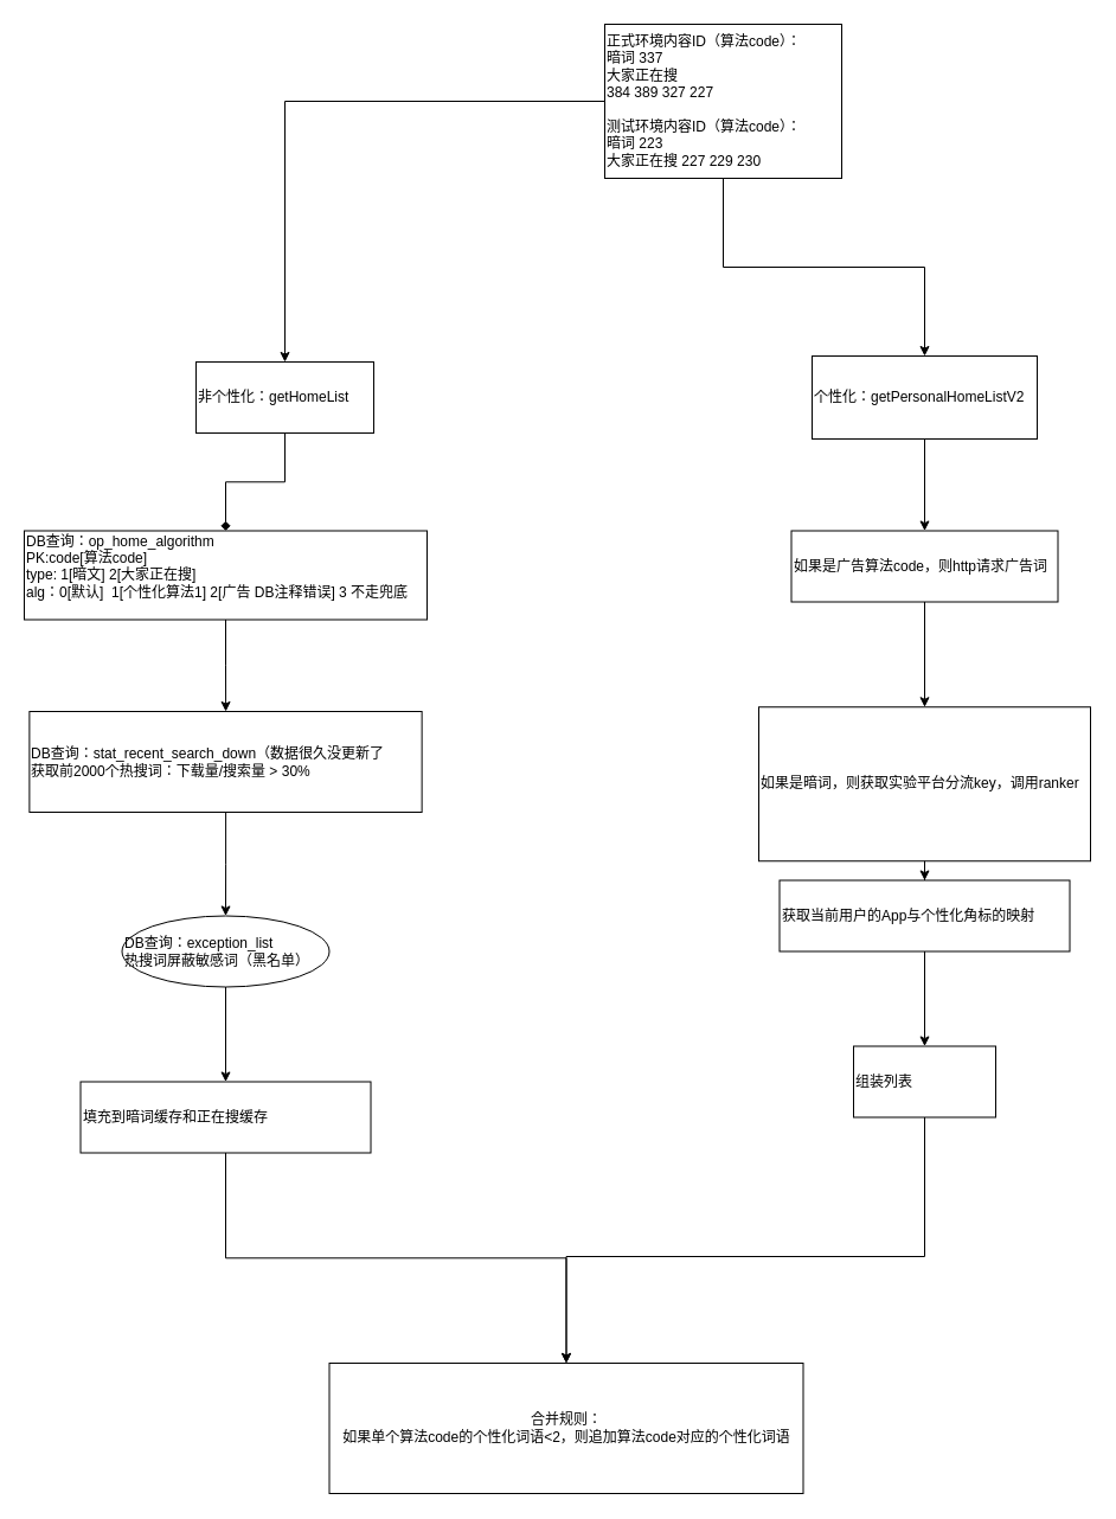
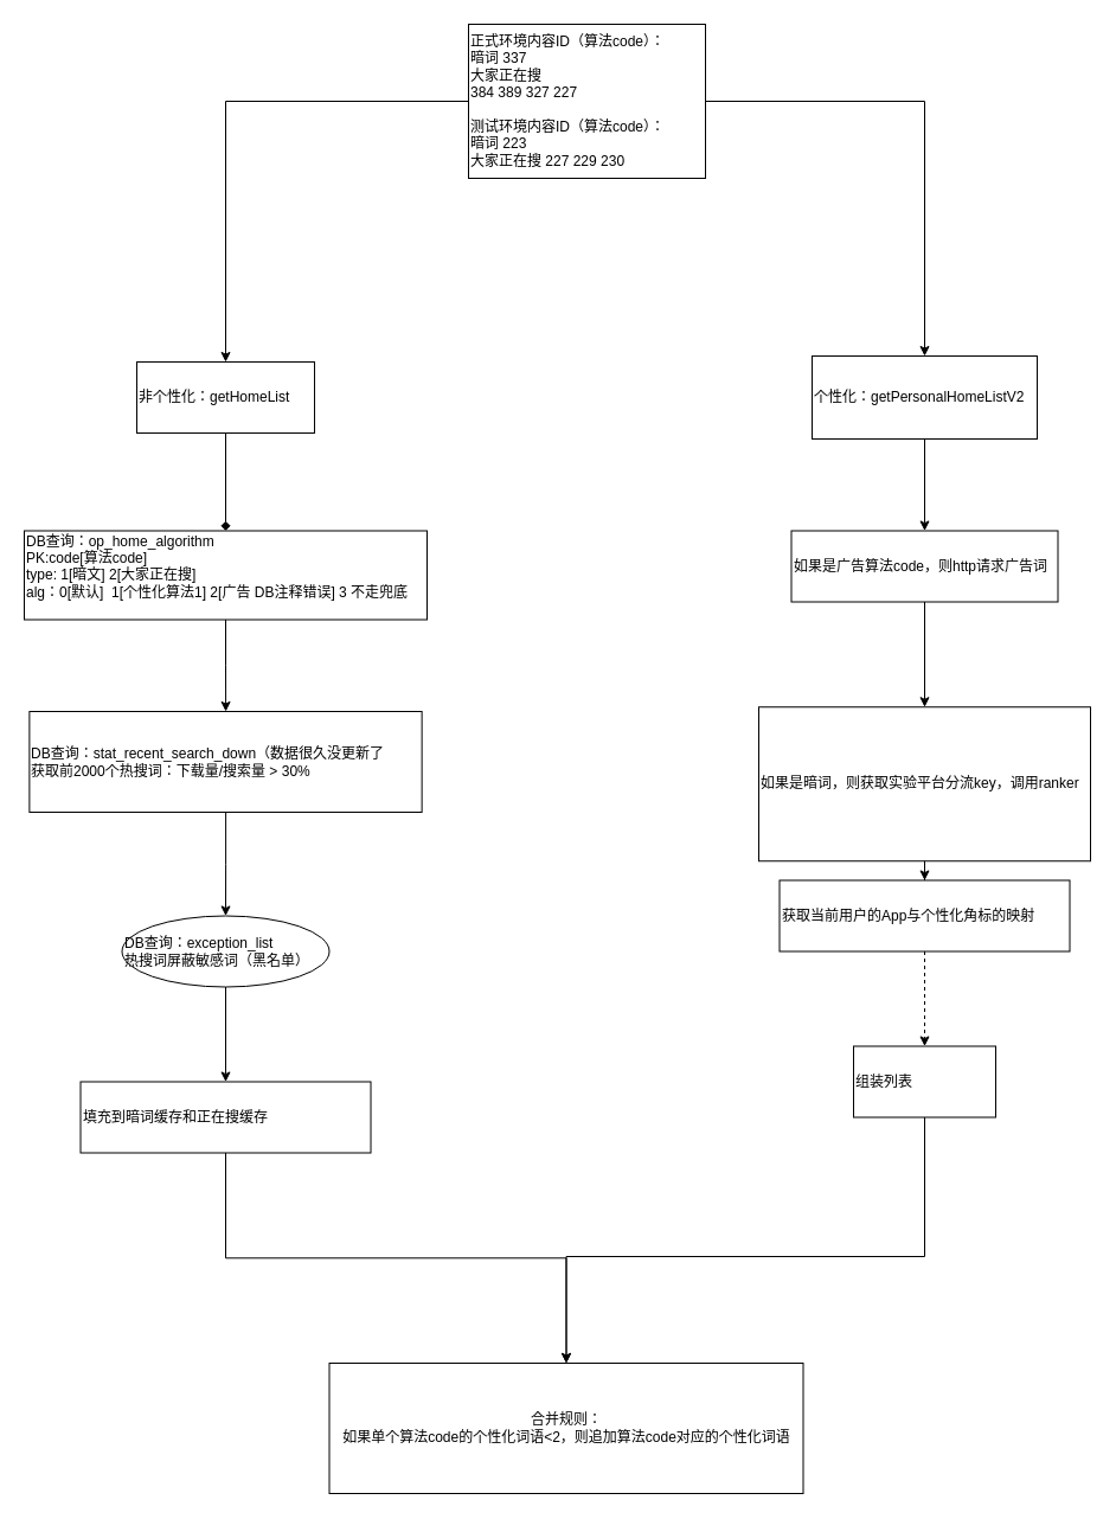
- <mxCell id="4" value="正式环境内容ID（算法code）：&lt;div&gt;&lt;div style=&quot;&quot;&gt;&lt;span style=&quot;background-color: initial;&quot;&gt;暗词 337&lt;/span&gt;&lt;/div&gt;&lt;div style=&quot;&quot;&gt;&lt;span style=&quot;background-color: initial;&quot;&gt;大家正在搜&lt;/span&gt;&lt;/div&gt;&lt;div style=&quot;&quot;&gt;&lt;span style=&quot;background-color: initial;&quot;&gt;384 389 327 227&lt;/span&gt;&lt;/div&gt;&lt;div style=&quot;&quot;&gt;&lt;span style=&quot;background-color: initial;&quot;&gt;&lt;br&gt;&lt;/span&gt;&lt;/div&gt;&lt;div&gt;测试环境内容ID（算法code）：&lt;/div&gt;&lt;div&gt;暗词 223&lt;/div&gt;&lt;div&gt;大家正在搜 227 229 230&lt;/div&gt;&lt;/div&gt;" style="whiteSpace=wrap;html=1;align=left;" vertex="1" parent="1"><mxGeometry x="510" y="20" width="200" height="130" as="geometry" /></mxCell>
+ <mxCell id="4" value="正式环境内容ID（算法code）：&lt;div&gt;&lt;div style=&quot;&quot;&gt;&lt;span style=&quot;background-color: initial;&quot;&gt;暗词 337&lt;/span&gt;&lt;/div&gt;&lt;div style=&quot;&quot;&gt;&lt;span style=&quot;background-color: initial;&quot;&gt;大家正在搜&lt;/span&gt;&lt;/div&gt;&lt;div style=&quot;&quot;&gt;&lt;span style=&quot;background-color: initial;&quot;&gt;384 389 327 227&lt;/span&gt;&lt;/div&gt;&lt;div style=&quot;&quot;&gt;&lt;span style=&quot;background-color: initial;&quot;&gt;&lt;br&gt;&lt;/span&gt;&lt;/div&gt;&lt;div&gt;测试环境内容ID（算法code）：&lt;/div&gt;&lt;div&gt;暗词 223&lt;/div&gt;&lt;div&gt;大家正在搜 227 229 230&lt;/div&gt;&lt;/div&gt;" style="whiteSpace=wrap;html=1;align=left;" vertex="1" parent="1"><mxGeometry x="395" width="200" height="130" as="geometry" y="20" /></mxCell>
- <mxCell id="6" value="&lt;div&gt;非个性化：getHomeList&lt;br&gt;&lt;/div&gt;" style="whiteSpace=wrap;html=1;align=left;" vertex="1" parent="1"><mxGeometry x="165.01" y="305" width="150" height="60" as="geometry" /></mxCell>
+ <mxCell id="6" value="&lt;div&gt;非个性化：getHomeList&lt;br&gt;&lt;/div&gt;" style="whiteSpace=wrap;html=1;align=left;" vertex="1" parent="1"><mxGeometry x="115.01" y="305" width="150" height="60" as="geometry" /></mxCell>
- <mxCell id="22" value="" style="edgeStyle=orthogonalEdgeStyle;rounded=0;orthogonalLoop=1;jettySize=auto;html=1;" edge="1" parent="1" source="23" target="25"><mxGeometry relative="1" as="geometry" /></mxCell>
+ <mxCell id="22" value="" style="edgeStyle=orthogonalEdgeStyle;rounded=0;orthogonalLoop=1;jettySize=auto;html=1;dashed=1;" edge="1" parent="1" source="23" target="25"><mxGeometry relative="1" as="geometry" /></mxCell>
